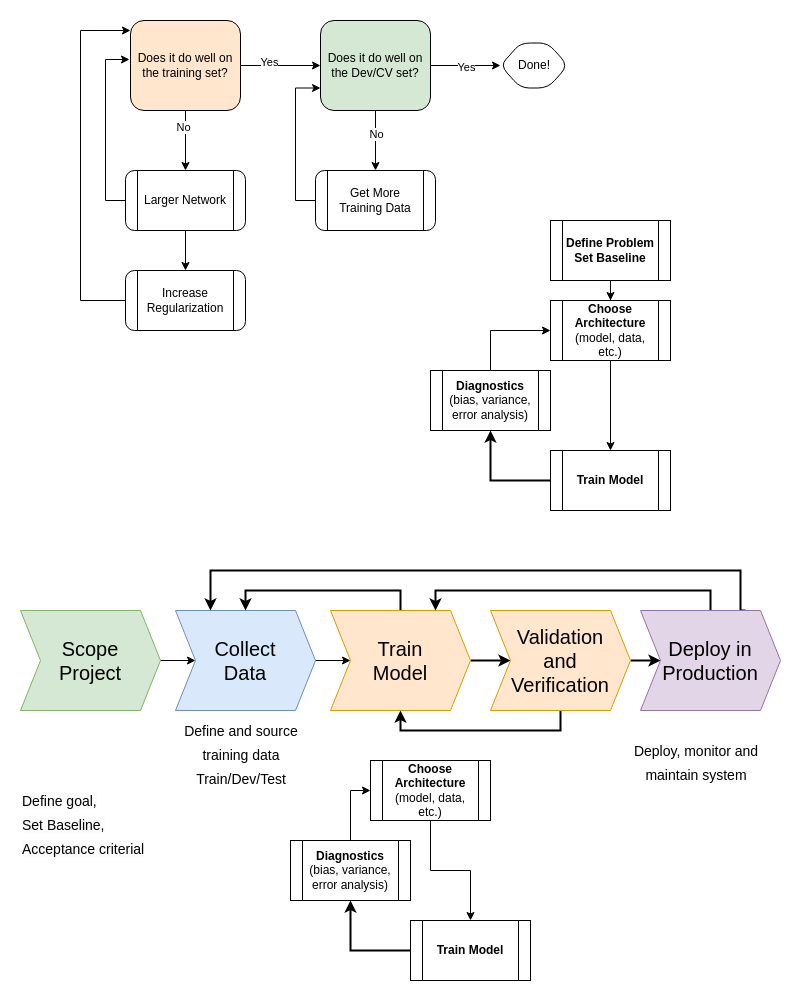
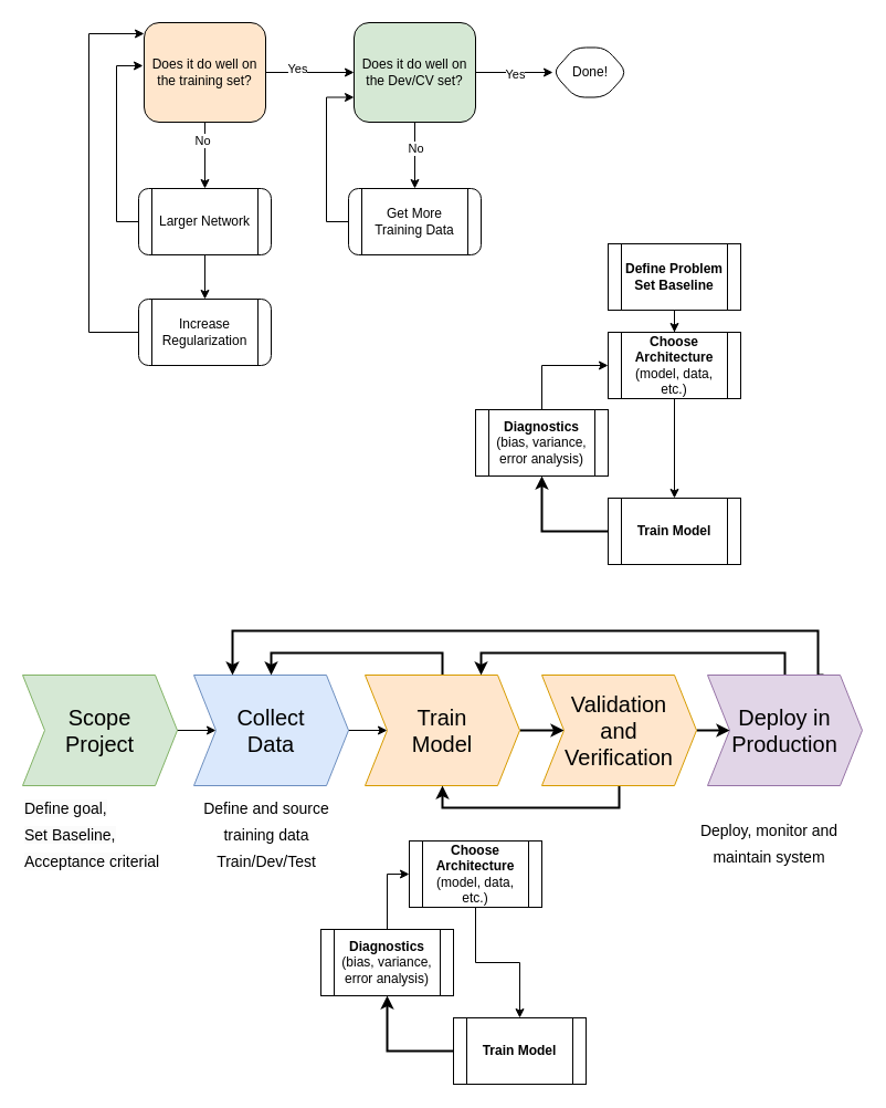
- <mxCell id="32" value="&lt;span style=&quot;color: rgb(0, 0, 0); font-family: Helvetica; font-size: 14px; font-style: normal; font-variant-ligatures: normal; font-variant-caps: normal; font-weight: 400; letter-spacing: normal; orphans: 2; text-align: center; text-indent: 0px; text-transform: none; widows: 2; word-spacing: 0px; -webkit-text-stroke-width: 0px; background-color: rgb(251, 251, 251); text-decoration-thickness: initial; text-decoration-style: initial; text-decoration-color: initial; float: none; display: inline !important;&quot;&gt;Define goal,&lt;/span&gt;&lt;br style=&quot;border-color: var(--border-color); color: rgb(0, 0, 0); font-family: Helvetica; font-size: 14px; font-style: normal; font-variant-ligatures: normal; font-variant-caps: normal; font-weight: 400; letter-spacing: normal; orphans: 2; text-align: center; text-indent: 0px; text-transform: none; widows: 2; word-spacing: 0px; -webkit-text-stroke-width: 0px; background-color: rgb(251, 251, 251); text-decoration-thickness: initial; text-decoration-style: initial; text-decoration-color: initial;&quot;&gt;&lt;span style=&quot;color: rgb(0, 0, 0); font-family: Helvetica; font-size: 14px; font-style: normal; font-variant-ligatures: normal; font-variant-caps: normal; font-weight: 400; letter-spacing: normal; orphans: 2; text-align: center; text-indent: 0px; text-transform: none; widows: 2; word-spacing: 0px; -webkit-text-stroke-width: 0px; background-color: rgb(251, 251, 251); text-decoration-thickness: initial; text-decoration-style: initial; text-decoration-color: initial; float: none; display: inline !important;&quot;&gt;Set Baseline,&lt;/span&gt;&lt;br style=&quot;border-color: var(--border-color); color: rgb(0, 0, 0); font-family: Helvetica; font-size: 14px; font-style: normal; font-variant-ligatures: normal; font-variant-caps: normal; font-weight: 400; letter-spacing: normal; orphans: 2; text-align: center; text-indent: 0px; text-transform: none; widows: 2; word-spacing: 0px; -webkit-text-stroke-width: 0px; background-color: rgb(251, 251, 251); text-decoration-thickness: initial; text-decoration-style: initial; text-decoration-color: initial;&quot;&gt;&lt;span style=&quot;color: rgb(0, 0, 0); font-family: Helvetica; font-size: 14px; font-style: normal; font-variant-ligatures: normal; font-variant-caps: normal; font-weight: 400; letter-spacing: normal; orphans: 2; text-align: center; text-indent: 0px; text-transform: none; widows: 2; word-spacing: 0px; -webkit-text-stroke-width: 0px; background-color: rgb(251, 251, 251); text-decoration-thickness: initial; text-decoration-style: initial; text-decoration-color: initial; float: none; display: inline !important;&quot;&gt;Acceptance criterial&lt;/span&gt;" style="text;whiteSpace=wrap;html=1;fontSize=20;" vertex="1" parent="1"><mxGeometry x="20" y="780" width="130" height="80" as="geometry" /></mxCell>
+ <mxCell id="32" value="&lt;span style=&quot;color: rgb(0, 0, 0); font-family: Helvetica; font-size: 14px; font-style: normal; font-variant-ligatures: normal; font-variant-caps: normal; font-weight: 400; letter-spacing: normal; orphans: 2; text-align: center; text-indent: 0px; text-transform: none; widows: 2; word-spacing: 0px; -webkit-text-stroke-width: 0px; background-color: rgb(251, 251, 251); text-decoration-thickness: initial; text-decoration-style: initial; text-decoration-color: initial; float: none; display: inline !important;&quot;&gt;Define goal,&lt;/span&gt;&lt;br style=&quot;border-color: var(--border-color); color: rgb(0, 0, 0); font-family: Helvetica; font-size: 14px; font-style: normal; font-variant-ligatures: normal; font-variant-caps: normal; font-weight: 400; letter-spacing: normal; orphans: 2; text-align: center; text-indent: 0px; text-transform: none; widows: 2; word-spacing: 0px; -webkit-text-stroke-width: 0px; background-color: rgb(251, 251, 251); text-decoration-thickness: initial; text-decoration-style: initial; text-decoration-color: initial;&quot;&gt;&lt;span style=&quot;color: rgb(0, 0, 0); font-family: Helvetica; font-size: 14px; font-style: normal; font-variant-ligatures: normal; font-variant-caps: normal; font-weight: 400; letter-spacing: normal; orphans: 2; text-align: center; text-indent: 0px; text-transform: none; widows: 2; word-spacing: 0px; -webkit-text-stroke-width: 0px; background-color: rgb(251, 251, 251); text-decoration-thickness: initial; text-decoration-style: initial; text-decoration-color: initial; float: none; display: inline !important;&quot;&gt;Set Baseline,&lt;/span&gt;&lt;br style=&quot;border-color: var(--border-color); color: rgb(0, 0, 0); font-family: Helvetica; font-size: 14px; font-style: normal; font-variant-ligatures: normal; font-variant-caps: normal; font-weight: 400; letter-spacing: normal; orphans: 2; text-align: center; text-indent: 0px; text-transform: none; widows: 2; word-spacing: 0px; -webkit-text-stroke-width: 0px; background-color: rgb(251, 251, 251); text-decoration-thickness: initial; text-decoration-style: initial; text-decoration-color: initial;&quot;&gt;&lt;span style=&quot;color: rgb(0, 0, 0); font-family: Helvetica; font-size: 14px; font-style: normal; font-variant-ligatures: normal; font-variant-caps: normal; font-weight: 400; letter-spacing: normal; orphans: 2; text-align: center; text-indent: 0px; text-transform: none; widows: 2; word-spacing: 0px; -webkit-text-stroke-width: 0px; background-color: rgb(251, 251, 251); text-decoration-thickness: initial; text-decoration-style: initial; text-decoration-color: initial; float: none; display: inline !important;&quot;&gt;Acceptance criterial&lt;/span&gt;" style="text;whiteSpace=wrap;html=1;fontSize=20;" vertex="1" parent="1"><mxGeometry x="20" y="710" width="130" height="80" as="geometry" /></mxCell>
